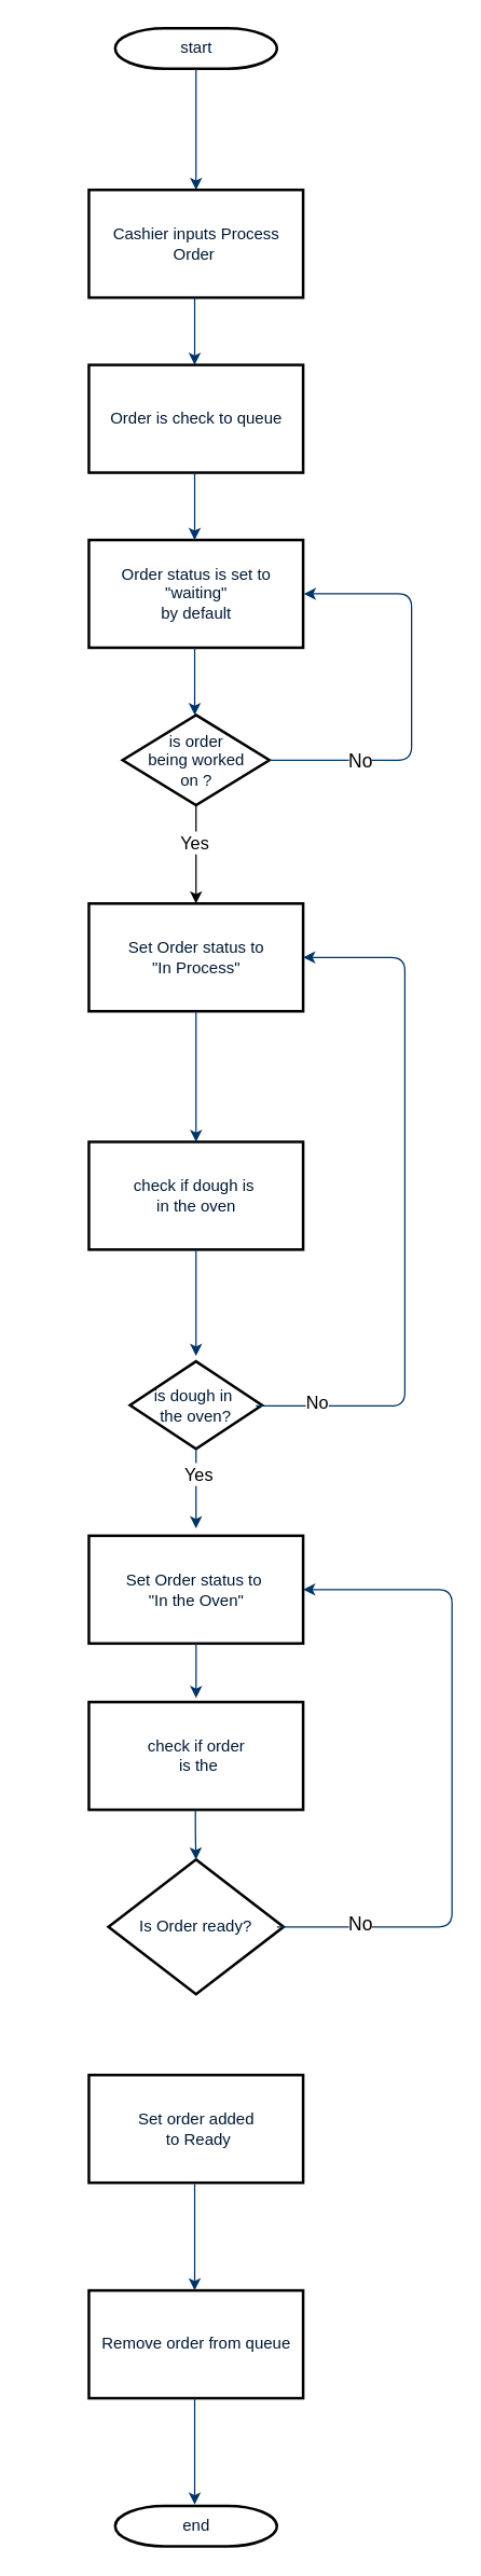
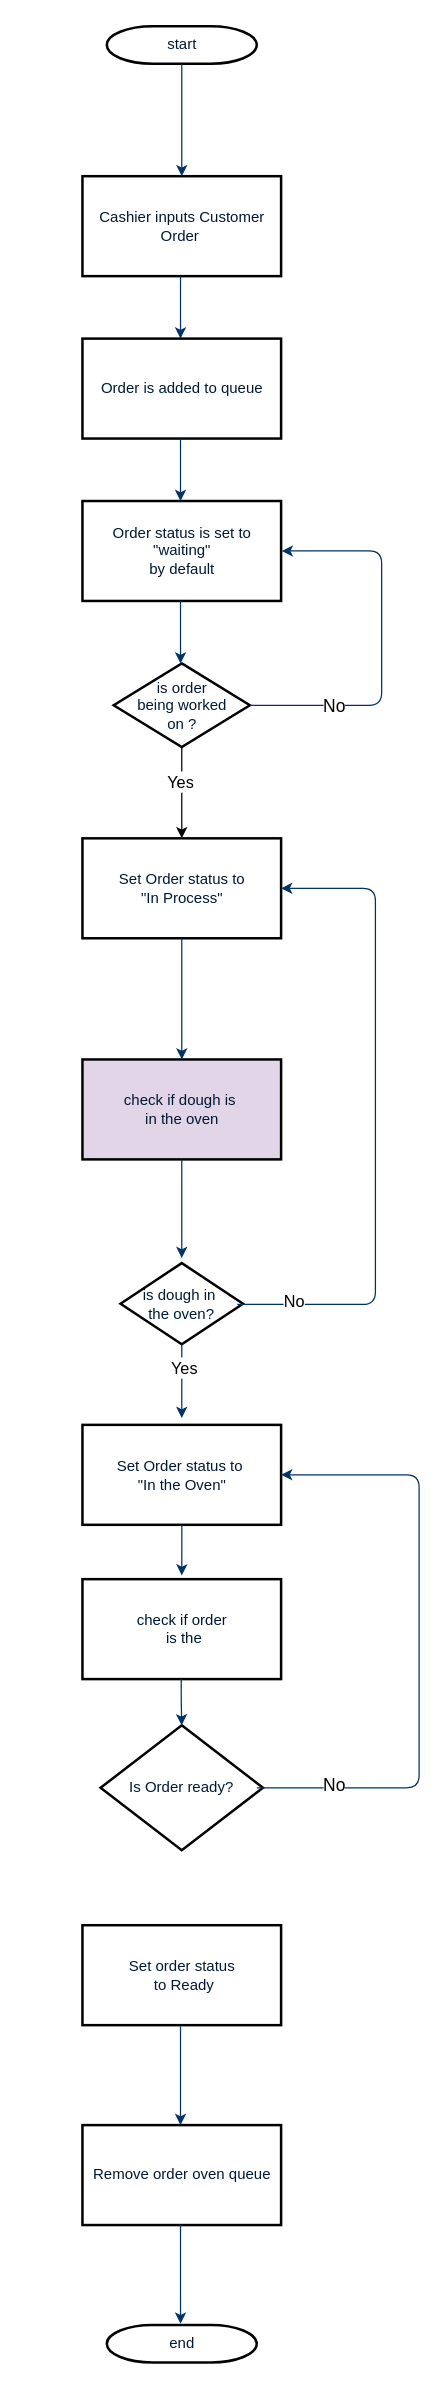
- <mxCell id="3" value="Cashier inputs Process Order&amp;nbsp;" style="rounded=0;whiteSpace=wrap;html=1;fontFamily=Helvetica;fontSize=12;fontColor=#001933;align=center;strokeColor=#000000;strokeWidth=2;fillColor=#FFFFFF;" parent="1" vertex="1"><mxGeometry x="65.5" y="140" width="159" height="80" as="geometry" /></mxCell>
+ <mxCell id="3" value="Cashier inputs Customer Order&amp;nbsp;" style="rounded=0;whiteSpace=wrap;html=1;fontFamily=Helvetica;fontSize=12;fontColor=#001933;align=center;strokeColor=#000000;strokeWidth=2;fillColor=#FFFFFF;" parent="1" vertex="1"><mxGeometry x="65.5" y="140" width="159" height="80" as="geometry" /></mxCell>
- <mxCell id="25" value="Order is check to queue" style="rounded=0;whiteSpace=wrap;html=1;fontFamily=Helvetica;fontSize=12;fontColor=#001933;align=center;strokeColor=#000000;strokeWidth=2;fillColor=#FFFFFF;" parent="1" vertex="1"><mxGeometry x="65.5" y="270" width="159" height="80" as="geometry" /></mxCell>
+ <mxCell id="25" value="Order is added to queue" style="rounded=0;whiteSpace=wrap;html=1;fontFamily=Helvetica;fontSize=12;fontColor=#001933;align=center;strokeColor=#000000;strokeWidth=2;fillColor=#FFFFFF;" parent="1" vertex="1"><mxGeometry x="65.5" y="270" width="159" height="80" as="geometry" /></mxCell>
- <mxCell id="9" value="check if dough is&amp;nbsp;&lt;br&gt;in the oven" style="rounded=0;whiteSpace=wrap;html=1;fontFamily=Helvetica;fontSize=12;fontColor=#001933;align=center;strokeColor=#000000;strokeWidth=2;fillColor=#FFFFFF;" parent="1" vertex="1"><mxGeometry x="65.5" y="847" width="159" height="80" as="geometry" /></mxCell>
+ <mxCell id="9" value="check if dough is&amp;nbsp;&lt;br&gt;in the oven" style="rounded=0;whiteSpace=wrap;html=1;fontFamily=Helvetica;fontSize=12;fontColor=#001933;align=center;strokeColor=#000000;strokeWidth=2;fillColor=#e1d5e7;" parent="1" vertex="1"><mxGeometry x="65.5" y="847" width="159" height="80" as="geometry" /></mxCell>
- <mxCell id="13" value="Set order added&lt;br&gt;&amp;nbsp;to Ready" style="rounded=0;whiteSpace=wrap;html=1;fontFamily=Helvetica;fontSize=12;fontColor=#001933;align=center;strokeColor=#000000;strokeWidth=2;fillColor=#FFFFFF;" parent="1" vertex="1"><mxGeometry x="65.5" y="1540" width="159" height="80" as="geometry" /></mxCell>
+ <mxCell id="13" value="Set order status&lt;br&gt;&amp;nbsp;to Ready" style="rounded=0;whiteSpace=wrap;html=1;fontFamily=Helvetica;fontSize=12;fontColor=#001933;align=center;strokeColor=#000000;strokeWidth=2;fillColor=#FFFFFF;" parent="1" vertex="1"><mxGeometry x="65.5" y="1540" width="159" height="80" as="geometry" /></mxCell>
- <mxCell id="14" value="Remove order from queue" style="rounded=0;whiteSpace=wrap;html=1;fontFamily=Helvetica;fontSize=12;fontColor=#001933;align=center;strokeColor=#000000;strokeWidth=2;fillColor=#FFFFFF;" parent="1" vertex="1"><mxGeometry x="65.5" y="1700" width="159" height="80" as="geometry" /></mxCell>
+ <mxCell id="14" value="Remove order oven queue" style="rounded=0;whiteSpace=wrap;html=1;fontFamily=Helvetica;fontSize=12;fontColor=#001933;align=center;strokeColor=#000000;strokeWidth=2;fillColor=#FFFFFF;" parent="1" vertex="1"><mxGeometry x="65.5" y="1700" width="159" height="80" as="geometry" /></mxCell>
